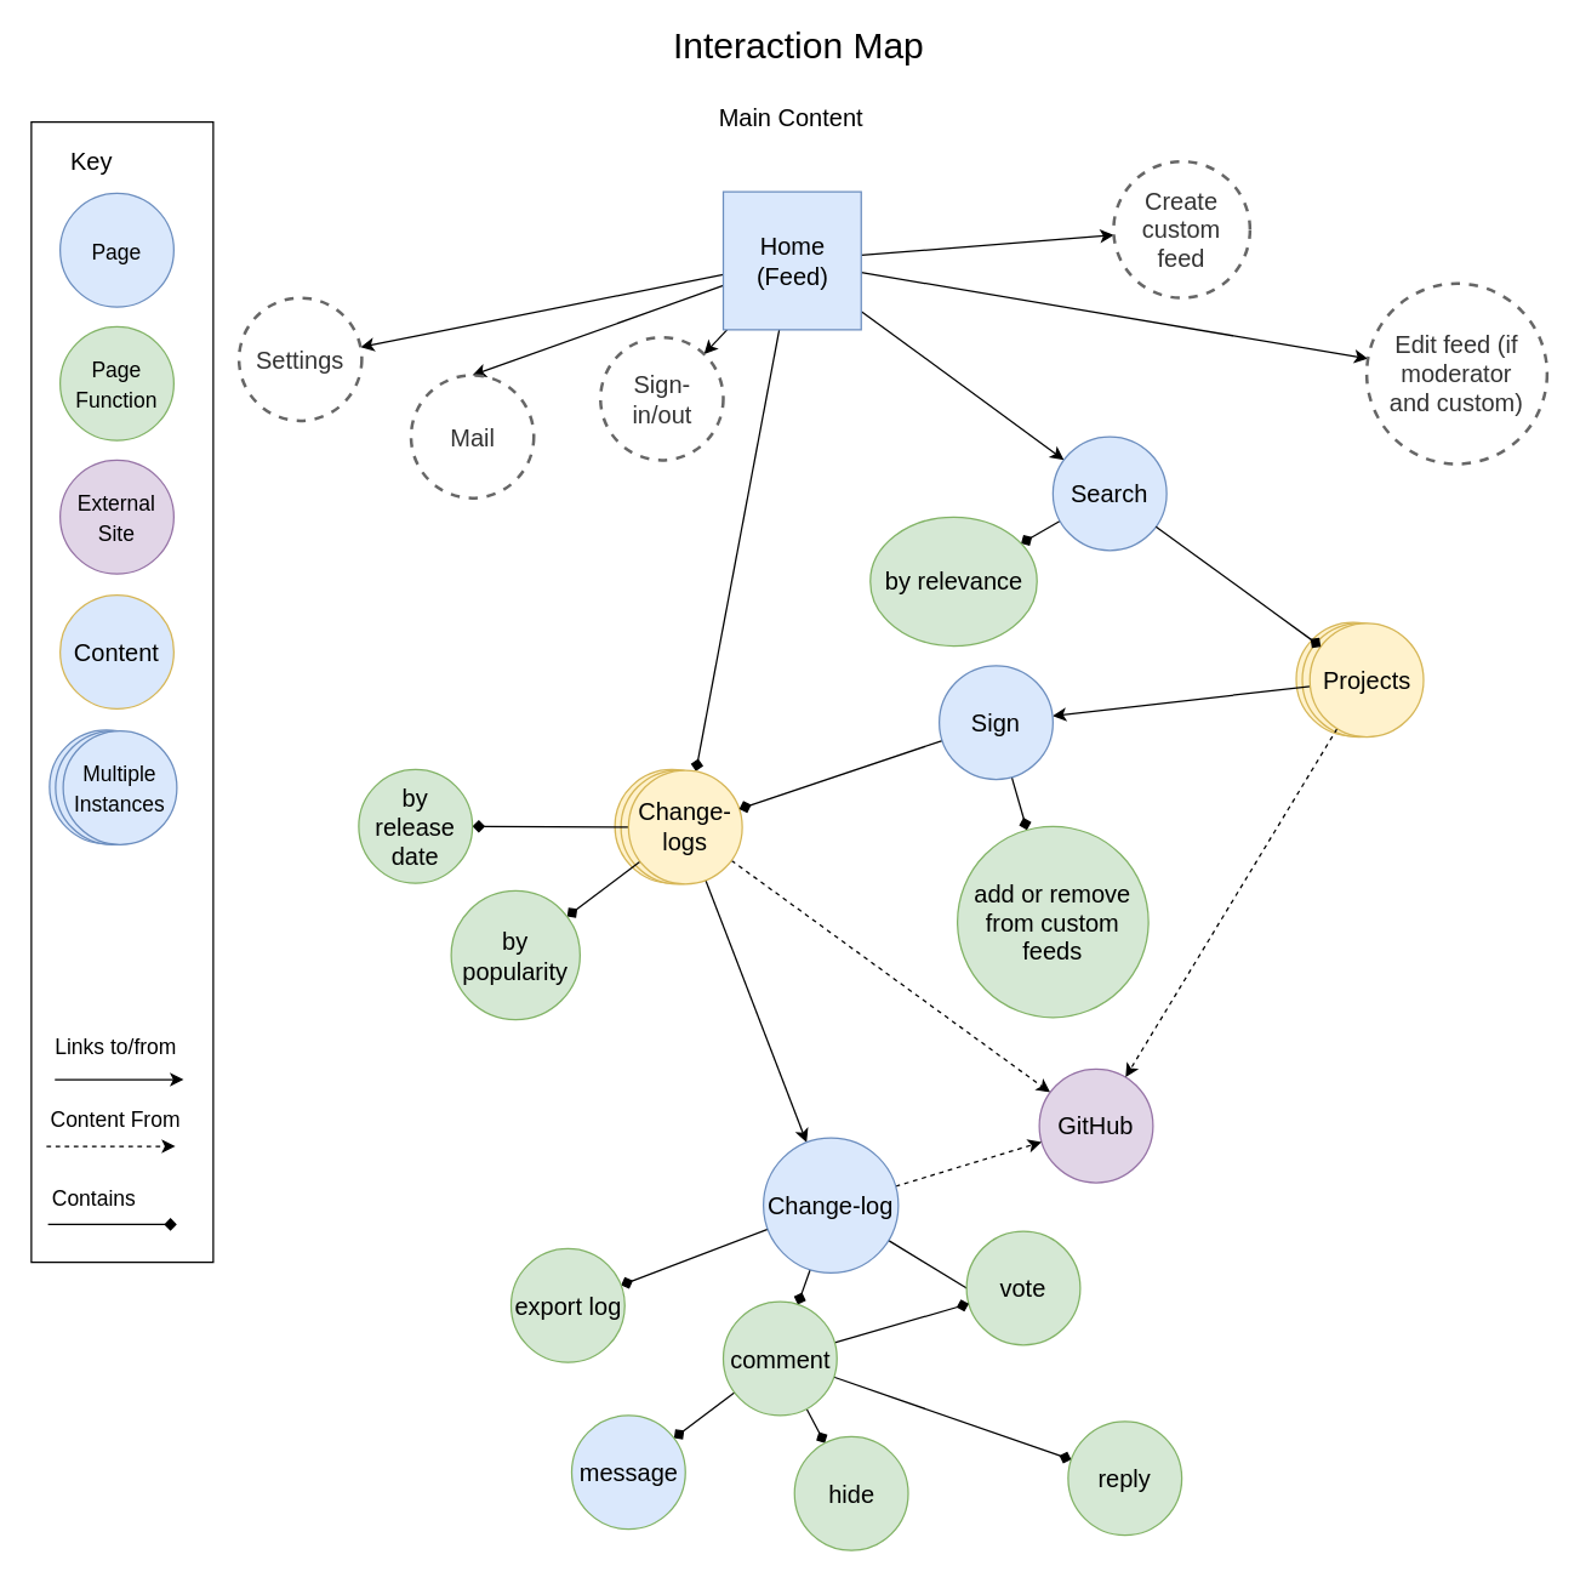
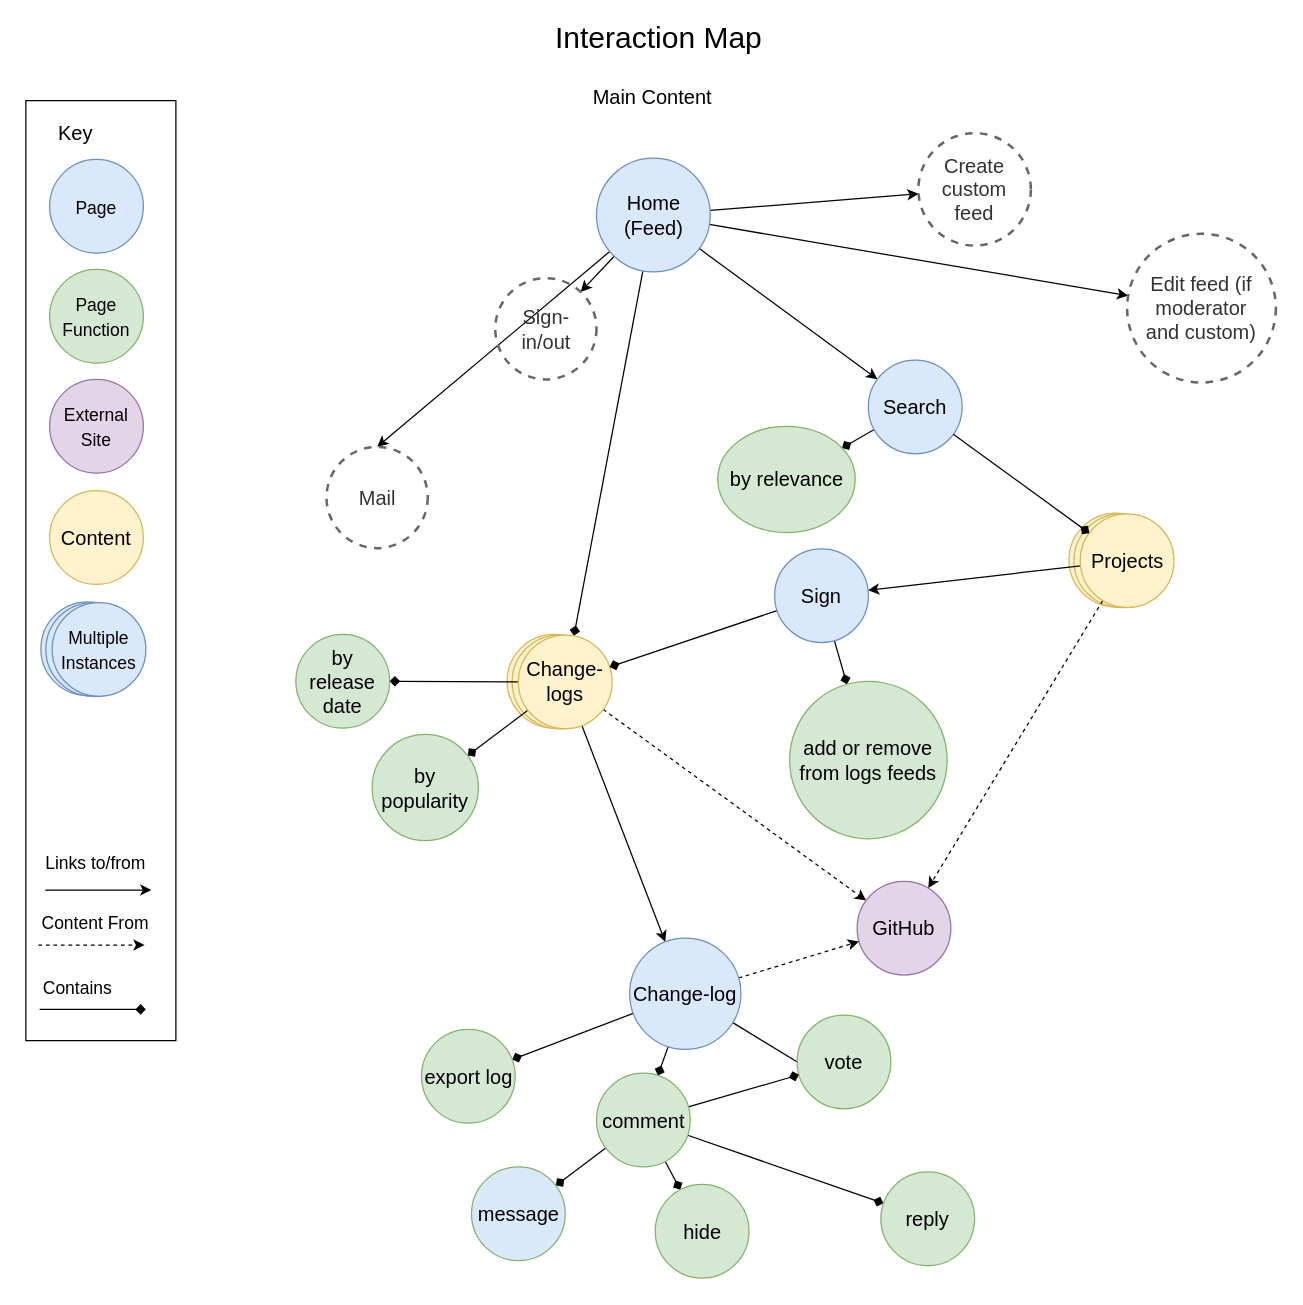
- <mxCell id="10" value="Home (Feed)" style="whiteSpace=wrap;html=1;aspect=fixed;fontSize=16;fillColor=#dae8fc;strokeColor=#6c8ebf;rounded=0;" parent="1" vertex="1"><mxGeometry x="476.5" y="126" width="91" height="91" as="geometry" /></mxCell>
+ <mxCell id="10" value="Home (Feed)" style="ellipse;whiteSpace=wrap;html=1;aspect=fixed;fontSize=16;fillColor=#dae8fc;strokeColor=#6c8ebf;" parent="1" vertex="1"><mxGeometry x="476.5" y="126" width="91" height="91" as="geometry" /></mxCell>
- <mxCell id="5" style="edgeStyle=none;rounded=0;orthogonalLoop=1;jettySize=auto;html=1;startArrow=none;startFill=0;endArrow=classic;endFill=1;fontSize=16;" edge="1" parent="1" source="10" target="65"><mxGeometry relative="1" as="geometry" /></mxCell>
- <mxCell id="65" value="Settings" style="ellipse;whiteSpace=wrap;html=1;aspect=fixed;fontSize=16;fillColor=none;strokeColor=#666666;spacing=10;dashed=1;shadow=0;strokeWidth=2;fontColor=#333333;" vertex="1" parent="1"><mxGeometry x="157" y="196" width="81" height="81" as="geometry" /></mxCell>
- <mxCell id="66" value="Mail" style="ellipse;whiteSpace=wrap;html=1;aspect=fixed;fontSize=16;fillColor=none;strokeColor=#666666;spacing=10;dashed=1;shadow=0;strokeWidth=2;fontColor=#333333;" vertex="1" parent="1"><mxGeometry x="270.5" y="247" width="81" height="81" as="geometry" /></mxCell>
+ <mxCell id="66" value="Mail" style="ellipse;whiteSpace=wrap;html=1;aspect=fixed;fontSize=16;fillColor=none;strokeColor=#666666;spacing=10;dashed=1;shadow=0;strokeWidth=2;fontColor=#333333;" vertex="1" parent="1"><mxGeometry x="260.5" y="357" width="81" height="81" as="geometry" /></mxCell>
- <mxCell id="63" value="Content" style="ellipse;whiteSpace=wrap;html=1;aspect=fixed;fontSize=16;fillColor=#dae8fc;strokeColor=#d6b656;spacing=10;" vertex="1" parent="1"><mxGeometry x="39" y="392" width="75" height="75" as="geometry" /></mxCell>
+ <mxCell id="63" value="Content" style="ellipse;whiteSpace=wrap;html=1;aspect=fixed;fontSize=16;fillColor=#fff2cc;strokeColor=#d6b656;spacing=10;" vertex="1" parent="1"><mxGeometry x="39" y="392" width="75" height="75" as="geometry" /></mxCell>
- <mxCell id="47" value="add or remove from custom feeds" style="ellipse;whiteSpace=wrap;html=1;aspect=fixed;fontSize=16;fillColor=#d5e8d4;strokeColor=#82b366;" vertex="1" parent="1"><mxGeometry x="631" y="544.5" width="126" height="126" as="geometry" /></mxCell>
+ <mxCell id="47" value="add or remove from logs feeds" style="ellipse;whiteSpace=wrap;html=1;aspect=fixed;fontSize=16;fillColor=#d5e8d4;strokeColor=#82b366;" vertex="1" parent="1"><mxGeometry x="631" y="544.5" width="126" height="126" as="geometry" /></mxCell>
